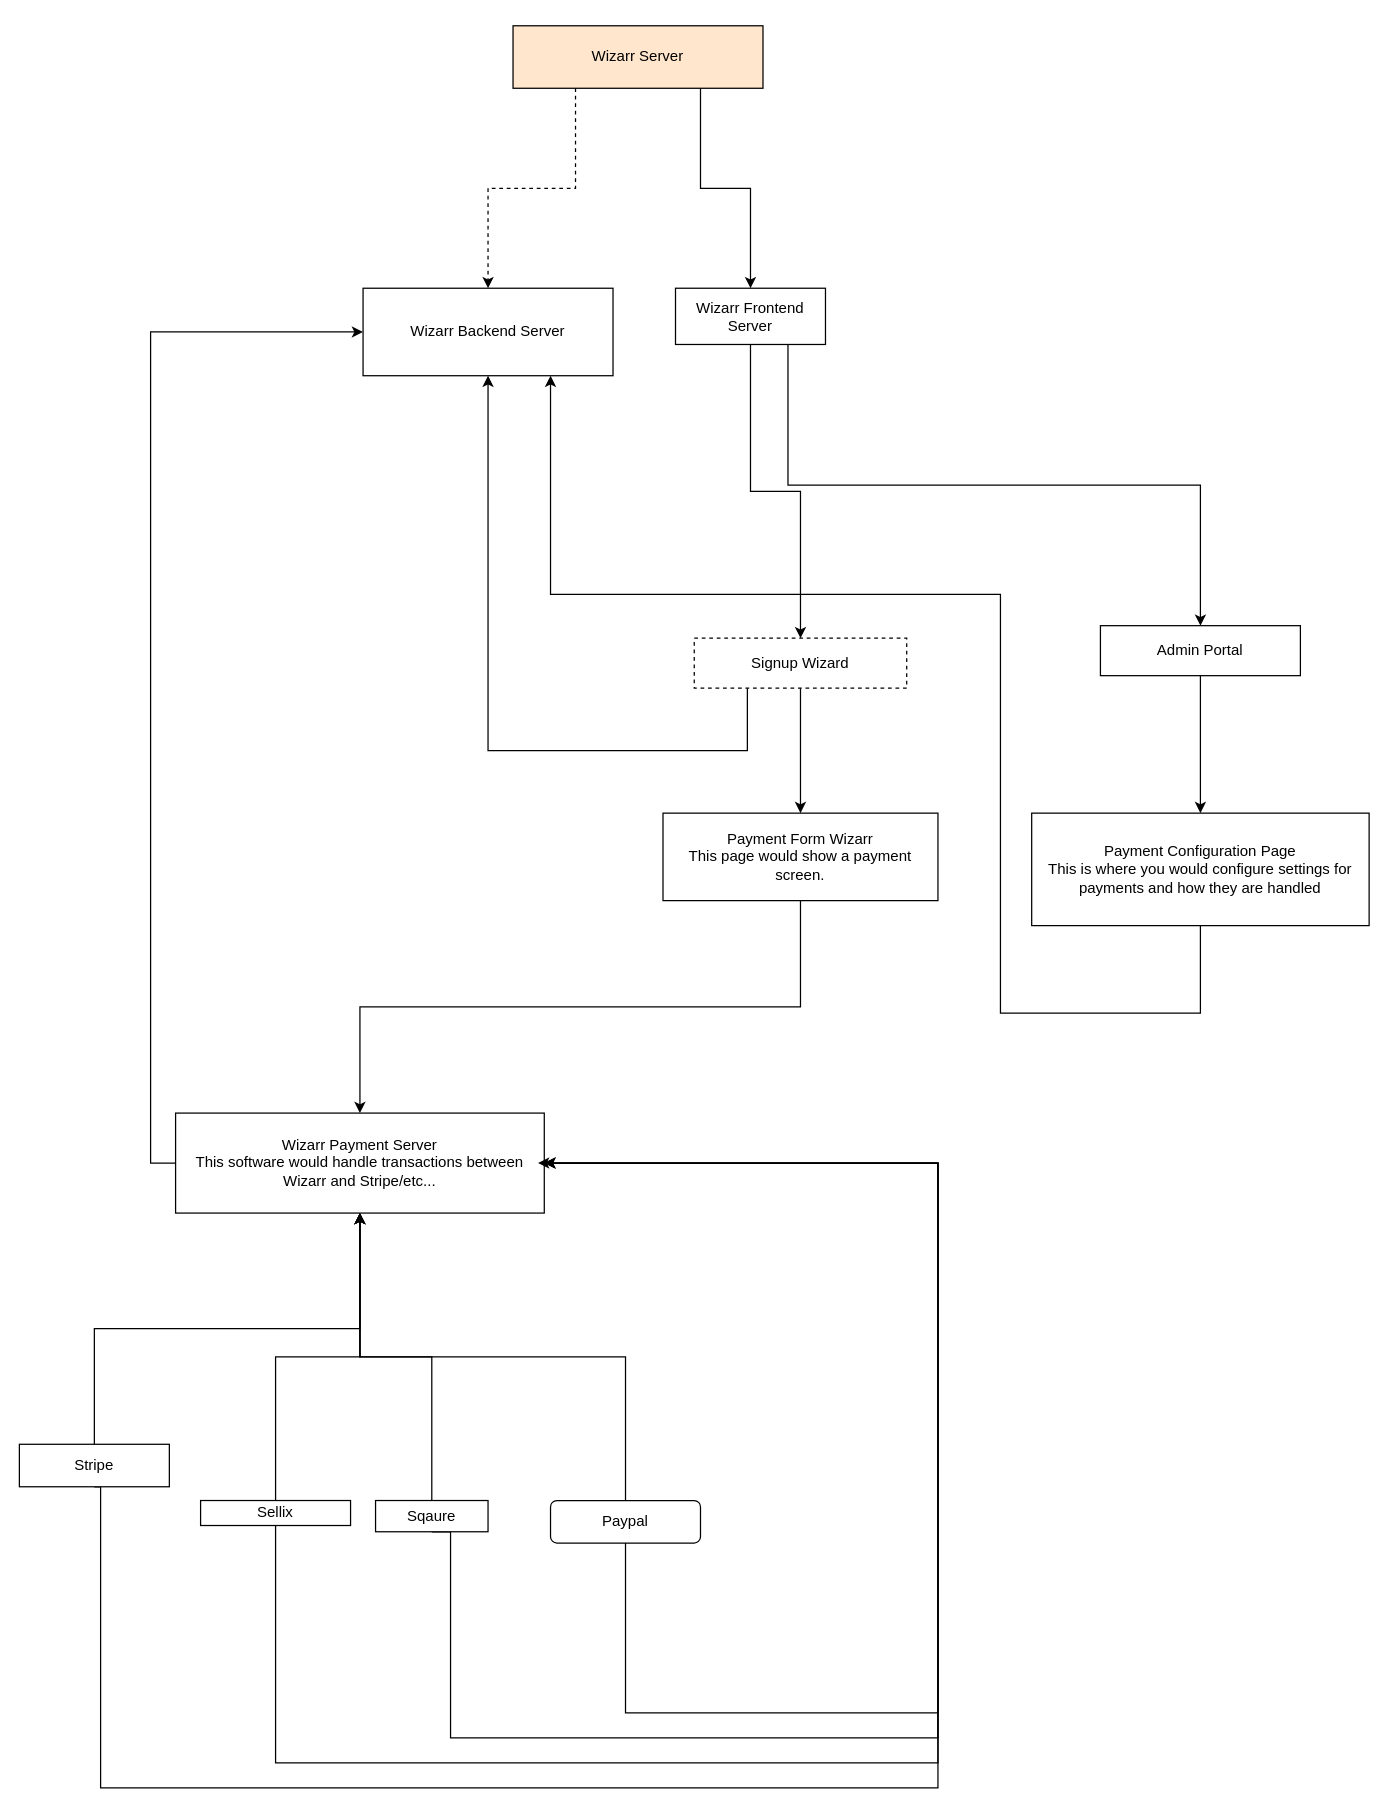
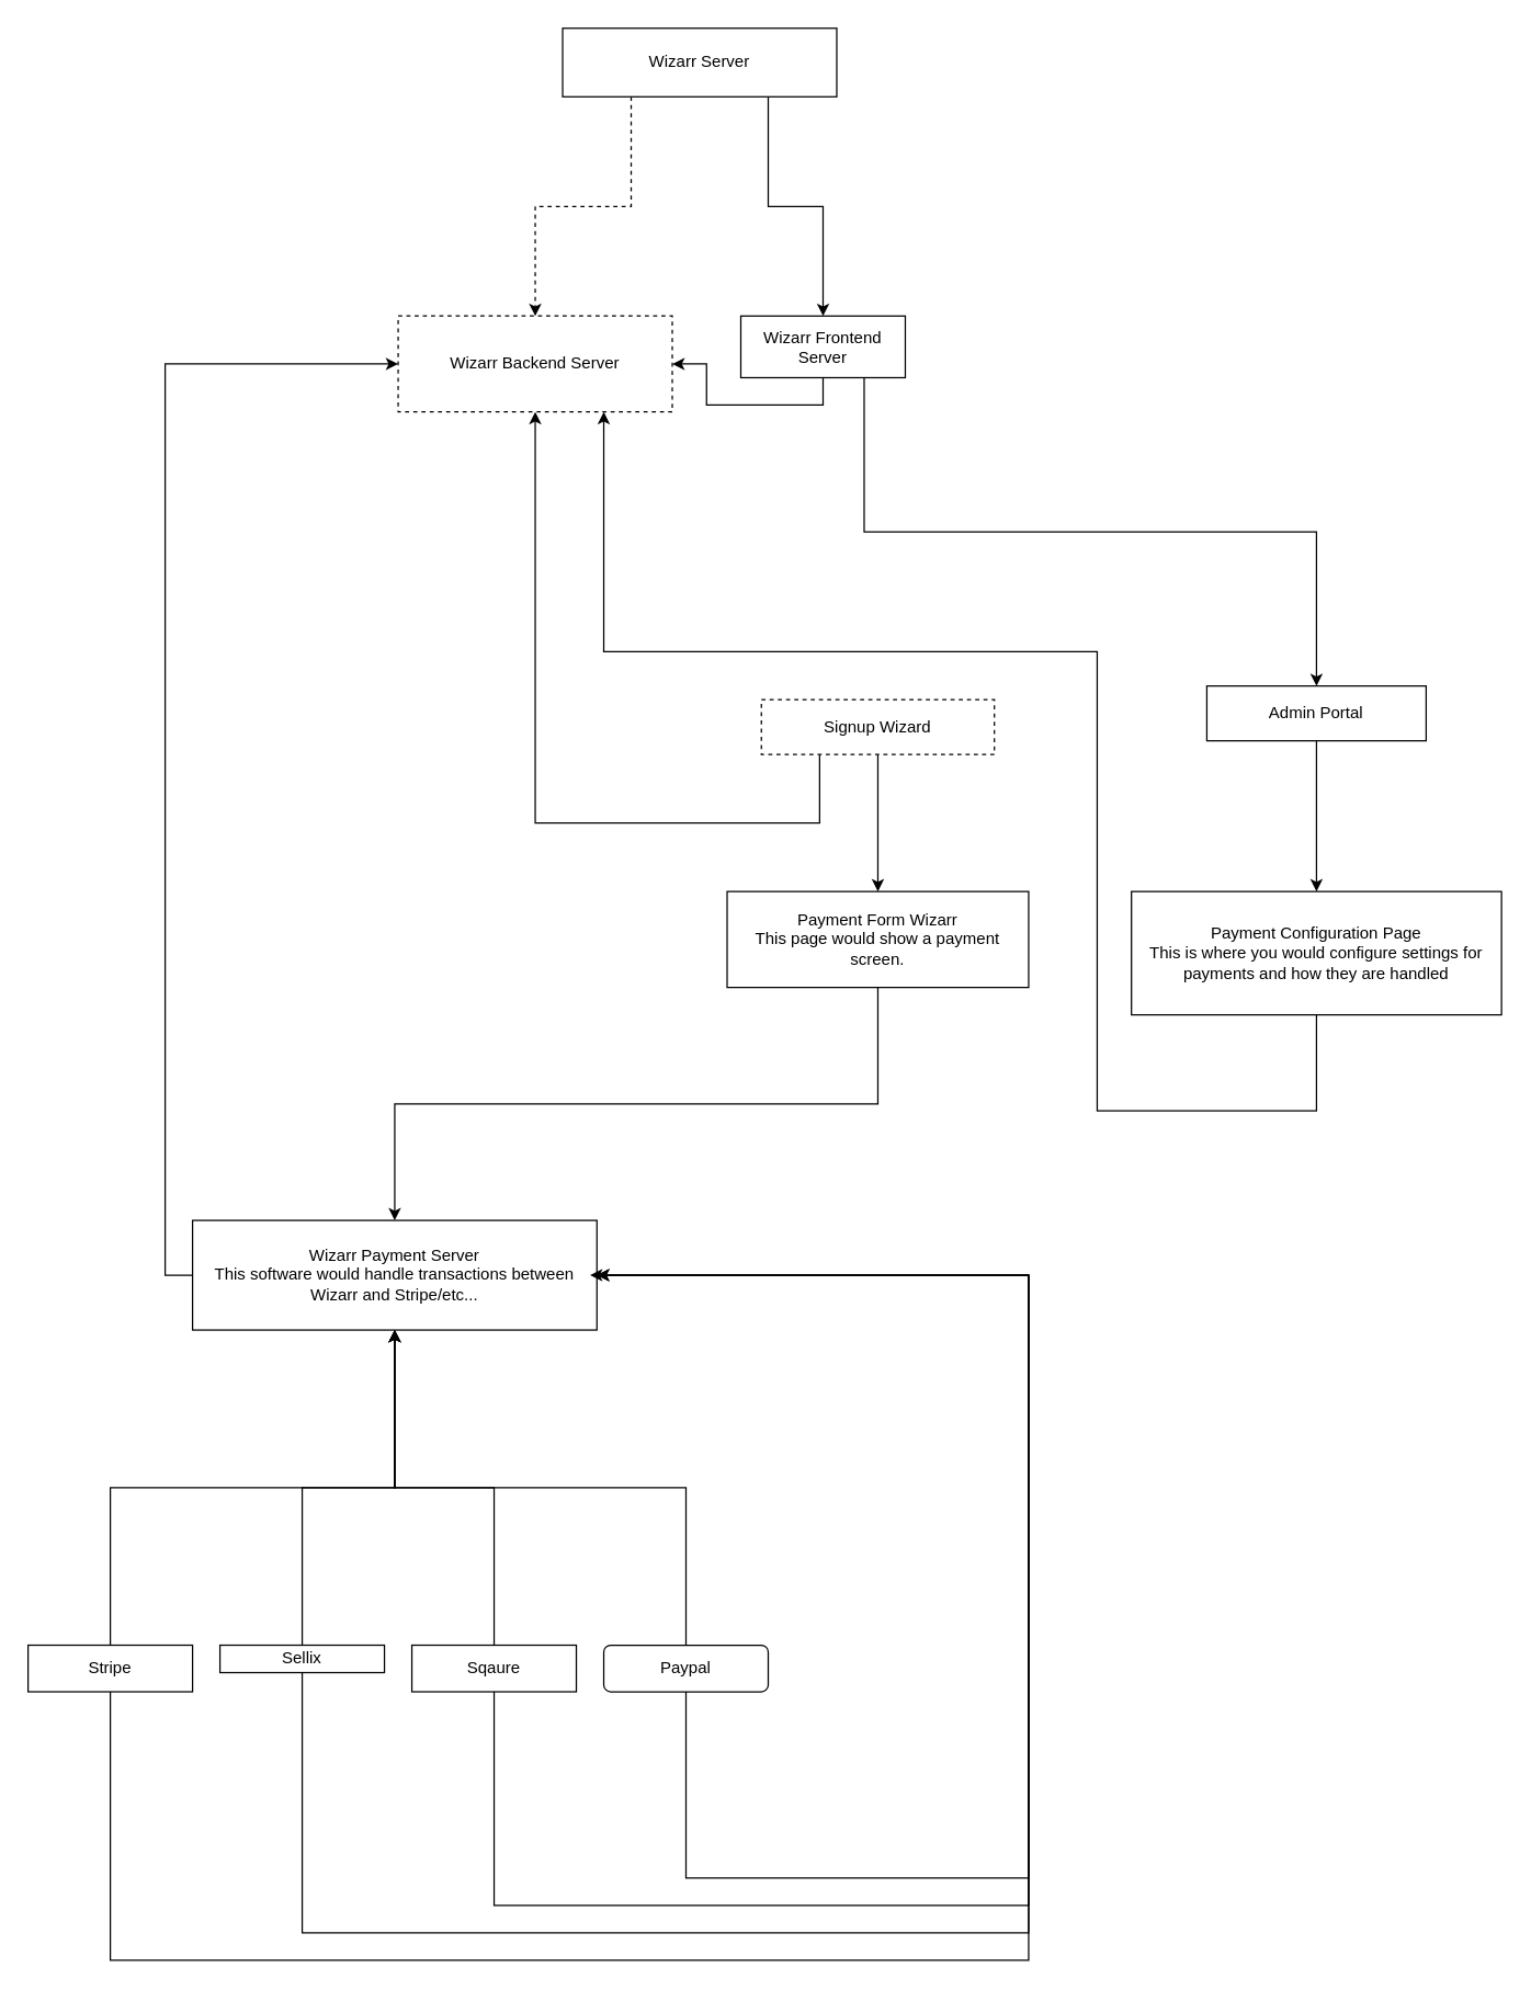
- <mxCell id="31" value="Wizarr Server" style="rounded=0;whiteSpace=wrap;html=1;fillColor=#ffe6cc;" vertex="1" parent="1"><mxGeometry x="410" y="20" width="200" height="50" as="geometry" /></mxCell>
+ <mxCell id="31" value="Wizarr Server" style="rounded=0;whiteSpace=wrap;html=1;" vertex="1" parent="1"><mxGeometry x="410" y="20" width="200" height="50" as="geometry" /></mxCell>
- <mxCell id="28" value="Wizarr Backend Server" style="rounded=0;whiteSpace=wrap;html=1;" vertex="1" parent="1"><mxGeometry x="290" y="230" width="200" height="70" as="geometry" /></mxCell>
+ <mxCell id="28" value="Wizarr Backend Server" style="rounded=0;whiteSpace=wrap;html=1;dashed=1;" vertex="1" parent="1"><mxGeometry x="290" y="230" width="200" height="70" as="geometry" /></mxCell>
- <mxCell id="21" style="edgeStyle=orthogonalEdgeStyle;rounded=0;orthogonalLoop=1;jettySize=auto;html=1;exitX=0.5;exitY=1;exitDx=0;exitDy=0;" edge="1" parent="1" source="23" target="20"><mxGeometry relative="1" as="geometry" /></mxCell>
+ <mxCell id="21" style="edgeStyle=orthogonalEdgeStyle;rounded=0;orthogonalLoop=1;jettySize=auto;html=1;exitX=0.5;exitY=1;exitDx=0;exitDy=0;" edge="1" parent="1" source="23" target="28"><mxGeometry relative="1" as="geometry" /></mxCell>
- <mxCell id="8" value="Stripe" style="rounded=0;whiteSpace=wrap;html=1;" vertex="1" parent="1"><mxGeometry x="15" y="1155" width="120" height="34" as="geometry" /></mxCell>
+ <mxCell id="8" value="Stripe" style="rounded=0;whiteSpace=wrap;html=1;" vertex="1" parent="1"><mxGeometry x="20" y="1200" width="120" height="34" as="geometry" /></mxCell>
- <mxCell id="14" value="Sqaure" style="rounded=0;whiteSpace=wrap;html=1;" vertex="1" parent="1"><mxGeometry x="300" y="1200" width="90" height="25" as="geometry" /></mxCell>
+ <mxCell id="14" value="Sqaure" style="rounded=0;whiteSpace=wrap;html=1;" vertex="1" parent="1"><mxGeometry x="300" y="1200" width="120" height="34" as="geometry" /></mxCell>
